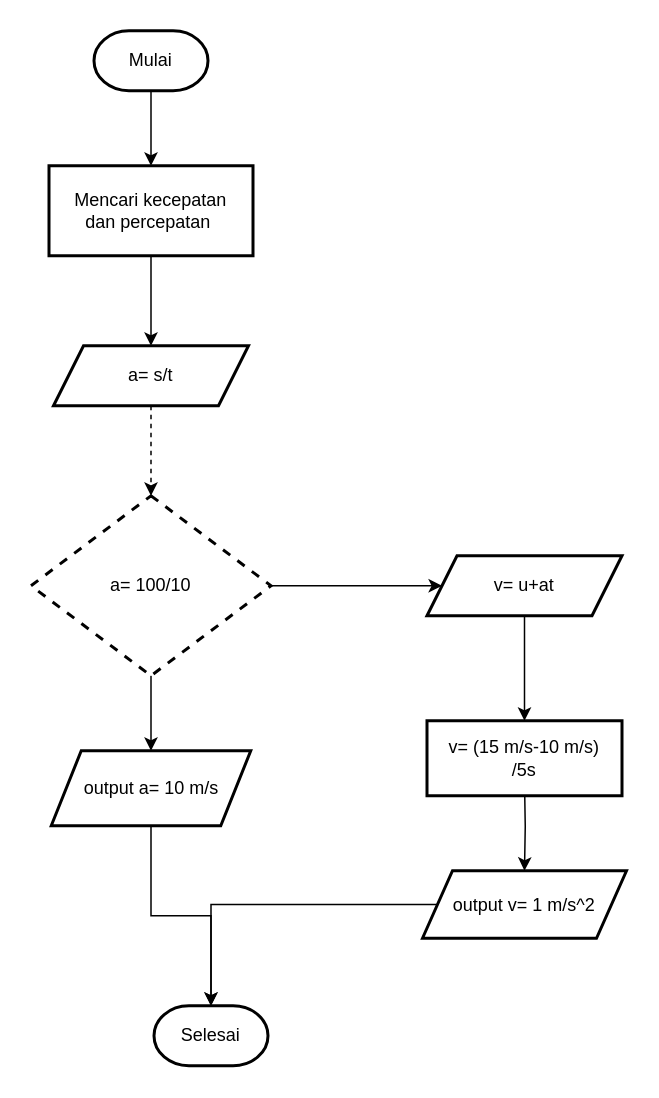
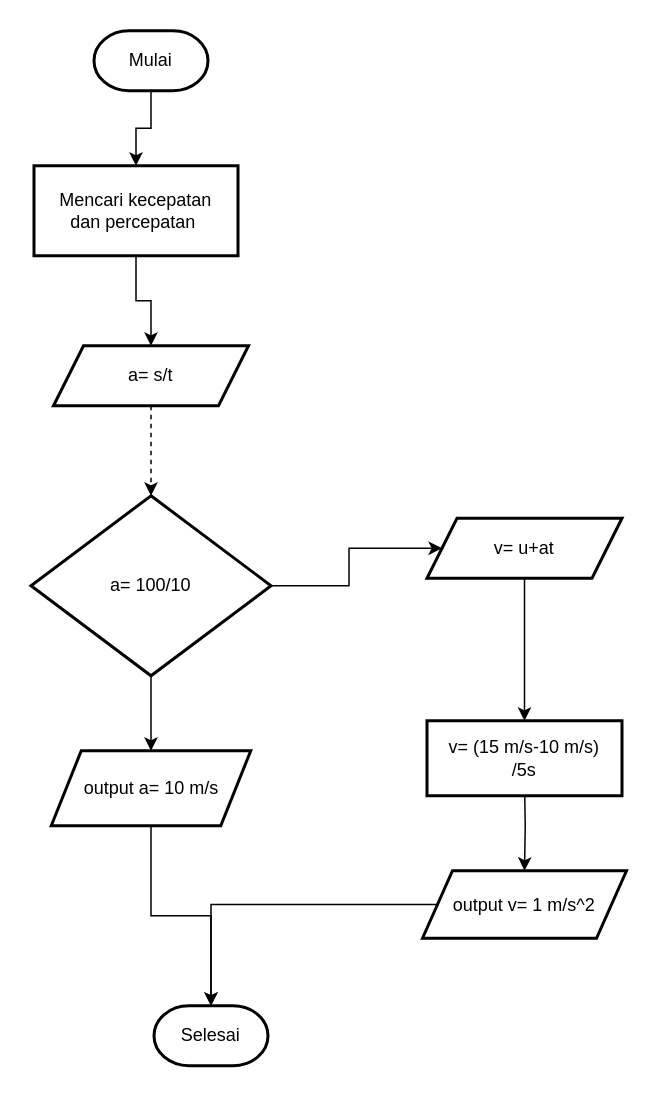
- <mxCell id="17" value="Mencari kecepatan&lt;br&gt;dan percepatan&amp;nbsp;" style="rounded=0;whiteSpace=wrap;html=1;strokeWidth=2;" vertex="1" parent="1"><mxGeometry x="32" y="110" width="136" height="60" as="geometry" /></mxCell>
+ <mxCell id="17" value="Mencari kecepatan&lt;br&gt;dan percepatan&amp;nbsp;" style="rounded=0;whiteSpace=wrap;html=1;strokeWidth=2;" vertex="1" parent="1"><mxGeometry x="22" y="110" width="136" height="60" as="geometry" /></mxCell>
- <mxCell id="12" value="a= 100/10" style="rhombus;whiteSpace=wrap;html=1;strokeWidth=2;dashed=1;" parent="1" vertex="1"><mxGeometry x="20" y="330" width="160" height="120" as="geometry" /></mxCell>
+ <mxCell id="12" value="a= 100/10" style="rhombus;whiteSpace=wrap;html=1;strokeWidth=2;" parent="1" vertex="1"><mxGeometry x="20" y="330" width="160" height="120" as="geometry" /></mxCell>
- <mxCell id="14" value="v= u+at" style="shape=parallelogram;perimeter=parallelogramPerimeter;whiteSpace=wrap;html=1;fixedSize=1;strokeWidth=2;" parent="1" vertex="1"><mxGeometry x="284" y="370" width="130" height="40" as="geometry" /></mxCell>
+ <mxCell id="14" value="v= u+at" style="shape=parallelogram;perimeter=parallelogramPerimeter;whiteSpace=wrap;html=1;fixedSize=1;strokeWidth=2;" parent="1" vertex="1"><mxGeometry x="284" y="345" width="130" height="40" as="geometry" /></mxCell>
